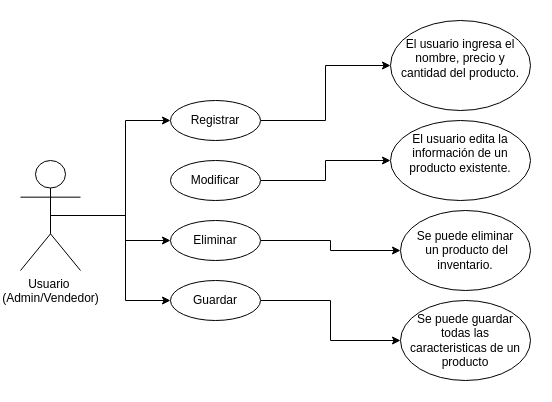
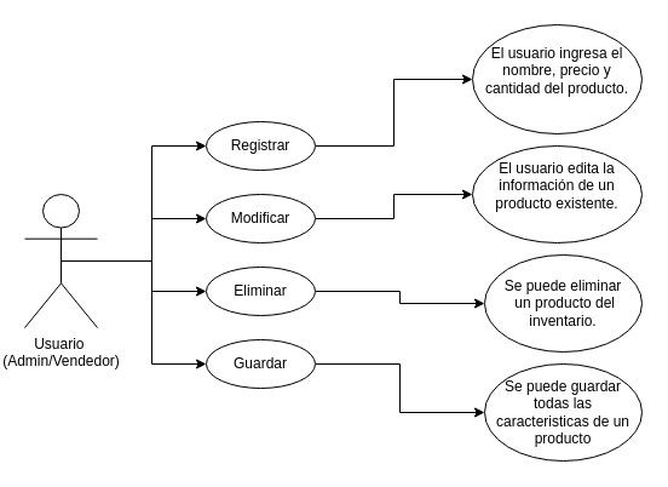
+ <mxCell id="4" style="edgeStyle=orthogonalEdgeStyle;rounded=0;orthogonalLoop=1;jettySize=auto;html=1;exitX=0.5;exitY=0.5;exitDx=0;exitDy=0;exitPerimeter=0;entryX=0;entryY=0.5;entryDx=0;entryDy=0;" edge="1" parent="1" source="6" target="10"><mxGeometry relative="1" as="geometry" /></mxCell>
